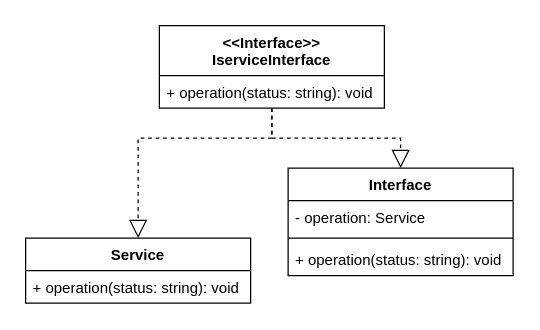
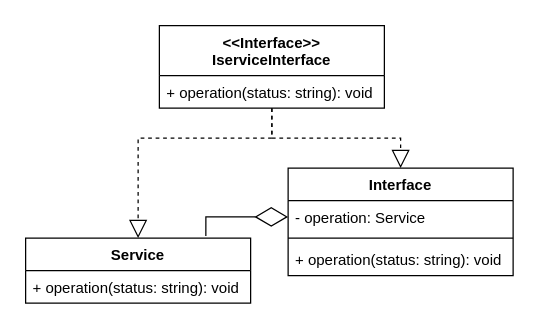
+ <mxCell id="12" value="" style="endArrow=diamondThin;endFill=0;endSize=24;html=1;rounded=0;edgeStyle=orthogonalEdgeStyle;exitX=0.801;exitY=-0.032;exitDx=0;exitDy=0;exitPerimeter=0;" edge="1" parent="1" source="4" target="7"><mxGeometry width="160" relative="1" as="geometry"><mxPoint x="180" y="210" as="sourcePoint" /><mxPoint x="340" y="210" as="targetPoint" /></mxGeometry></mxCell>
